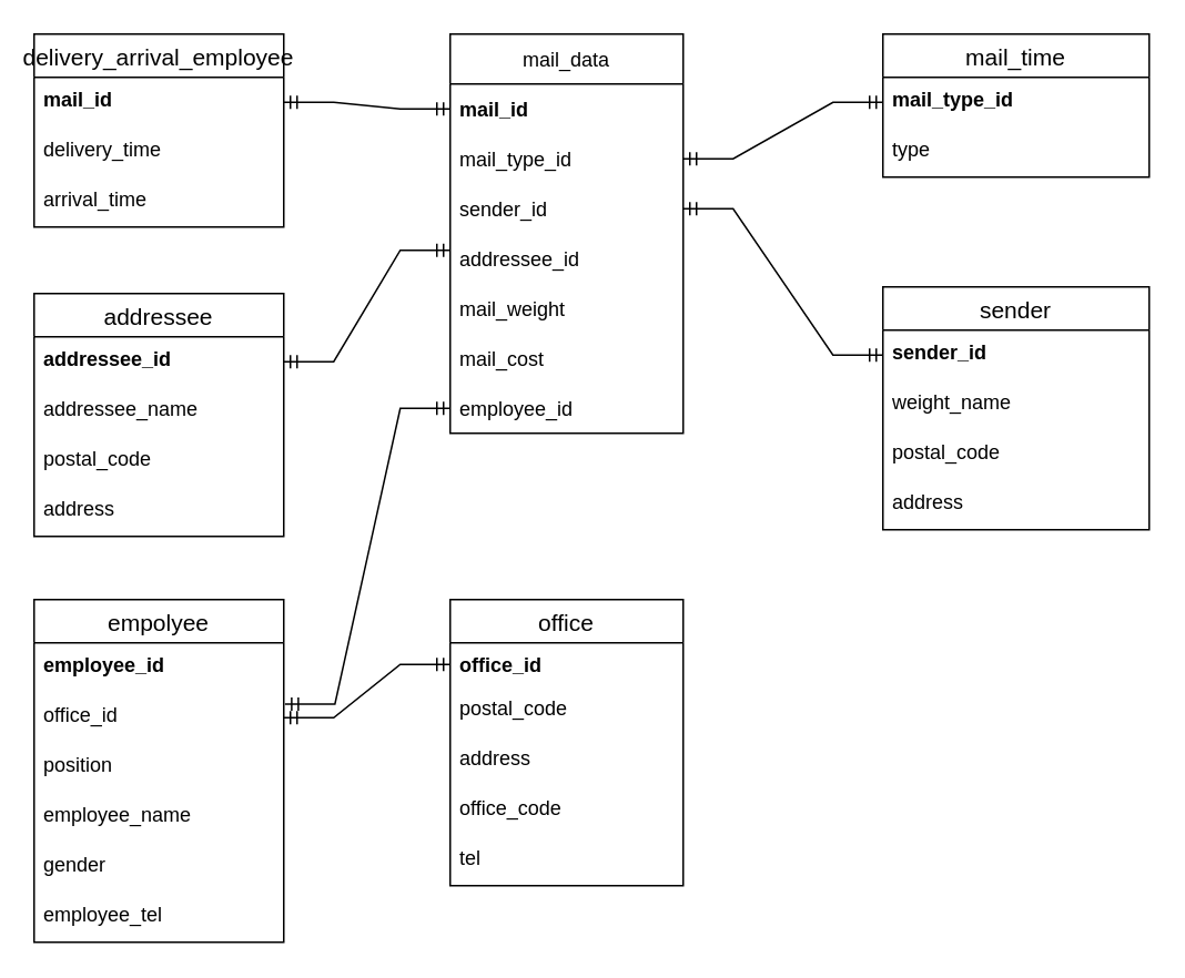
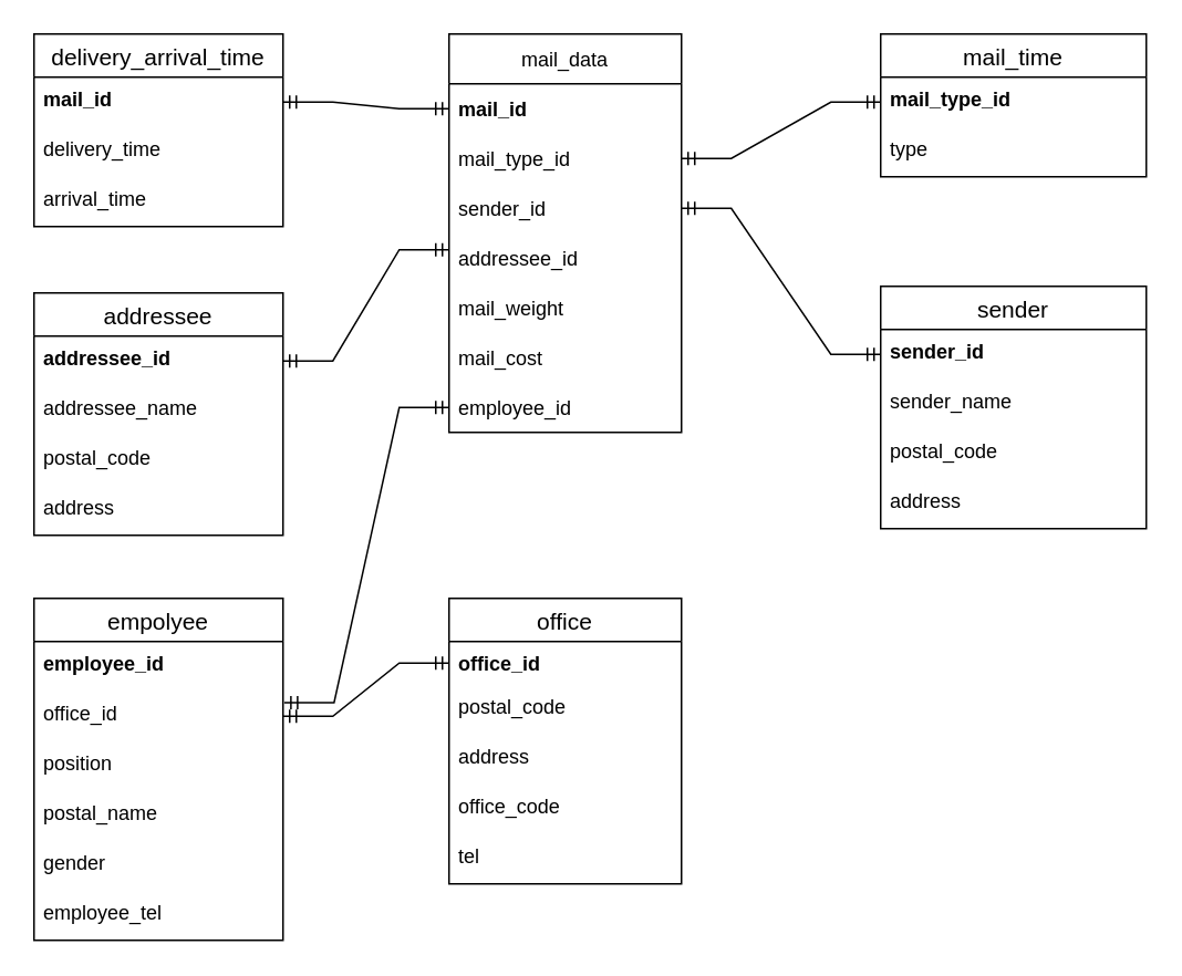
- <mxCell id="41" value="delivery_arrival_employee" style="swimlane;fontStyle=0;childLayout=stackLayout;horizontal=1;startSize=26;horizontalStack=0;resizeParent=1;resizeParentMax=0;resizeLast=0;collapsible=1;marginBottom=0;align=center;fontSize=14;" parent="1" vertex="1"><mxGeometry x="20" y="20" width="150" height="116" as="geometry" /></mxCell>
+ <mxCell id="41" value="delivery_arrival_time" style="swimlane;fontStyle=0;childLayout=stackLayout;horizontal=1;startSize=26;horizontalStack=0;resizeParent=1;resizeParentMax=0;resizeLast=0;collapsible=1;marginBottom=0;align=center;fontSize=14;" parent="1" vertex="1"><mxGeometry x="20" y="20" width="150" height="116" as="geometry" /></mxCell>
- <mxCell id="17" value="weight_name" style="text;strokeColor=none;fillColor=none;spacingLeft=4;spacingRight=4;overflow=hidden;rotatable=0;points=[[0,0.5],[1,0.5]];portConstraint=eastwest;fontSize=12;" parent="15" vertex="1"><mxGeometry y="56" width="160" height="30" as="geometry" /></mxCell>
+ <mxCell id="17" value="sender_name" style="text;strokeColor=none;fillColor=none;spacingLeft=4;spacingRight=4;overflow=hidden;rotatable=0;points=[[0,0.5],[1,0.5]];portConstraint=eastwest;fontSize=12;" parent="15" vertex="1"><mxGeometry y="56" width="160" height="30" as="geometry" /></mxCell>
- <mxCell id="31" value="employee_name" style="text;strokeColor=none;fillColor=none;spacingLeft=4;spacingRight=4;overflow=hidden;rotatable=0;points=[[0,0.5],[1,0.5]];portConstraint=eastwest;fontSize=12;" parent="27" vertex="1"><mxGeometry y="116" width="150" height="30" as="geometry" /></mxCell>
+ <mxCell id="31" value="postal_name" style="text;strokeColor=none;fillColor=none;spacingLeft=4;spacingRight=4;overflow=hidden;rotatable=0;points=[[0,0.5],[1,0.5]];portConstraint=eastwest;fontSize=12;" parent="27" vertex="1"><mxGeometry y="116" width="150" height="30" as="geometry" /></mxCell>
